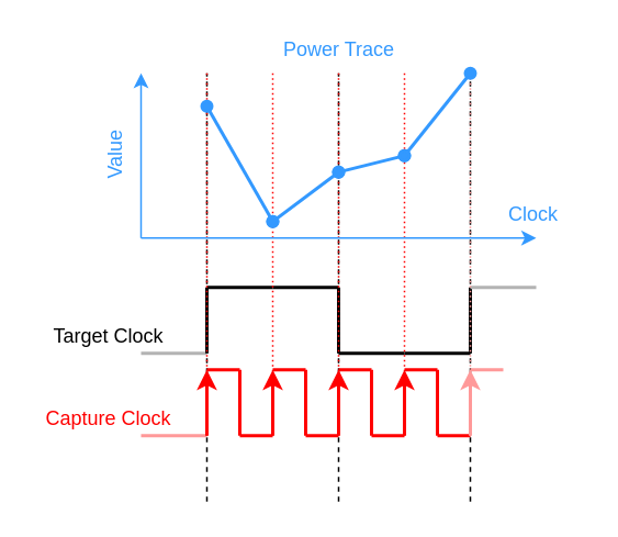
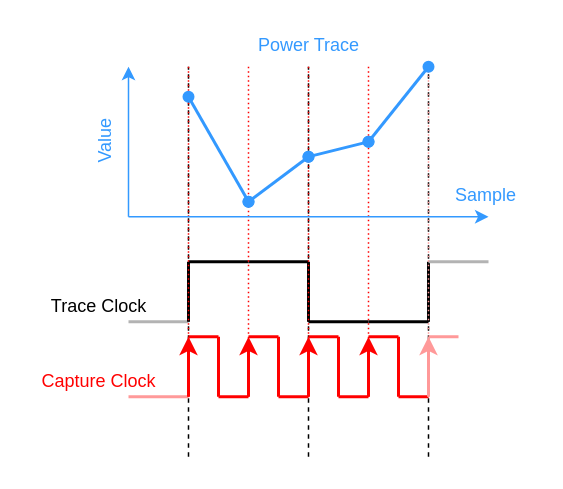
- <mxCell id="44" value="&lt;div&gt;Clock&lt;/div&gt;" style="text;html=1;align=center;verticalAlign=middle;resizable=0;points=[];autosize=1;strokeColor=none;fillColor=none;fontColor=#3399FF;" vertex="1" parent="1"><mxGeometry x="293" y="120" width="60" height="20" as="geometry" /></mxCell>
+ <mxCell id="44" value="&lt;div&gt;Sample&lt;/div&gt;" style="text;html=1;align=center;verticalAlign=middle;resizable=0;points=[];autosize=1;strokeColor=none;fillColor=none;fontColor=#3399FF;" vertex="1" parent="1"><mxGeometry x="293" y="120" width="60" height="20" as="geometry" /></mxCell>
- <mxCell id="46" value="Target Clock" style="text;html=1;align=center;verticalAlign=middle;resizable=0;points=[];autosize=1;strokeColor=none;fillColor=none;" vertex="1" parent="1"><mxGeometry x="25" y="194" width="80" height="20" as="geometry" /></mxCell>
+ <mxCell id="46" value="Trace Clock" style="text;html=1;align=center;verticalAlign=middle;resizable=0;points=[];autosize=1;strokeColor=none;fillColor=none;" vertex="1" parent="1"><mxGeometry x="25" y="194" width="80" height="20" as="geometry" /></mxCell>
